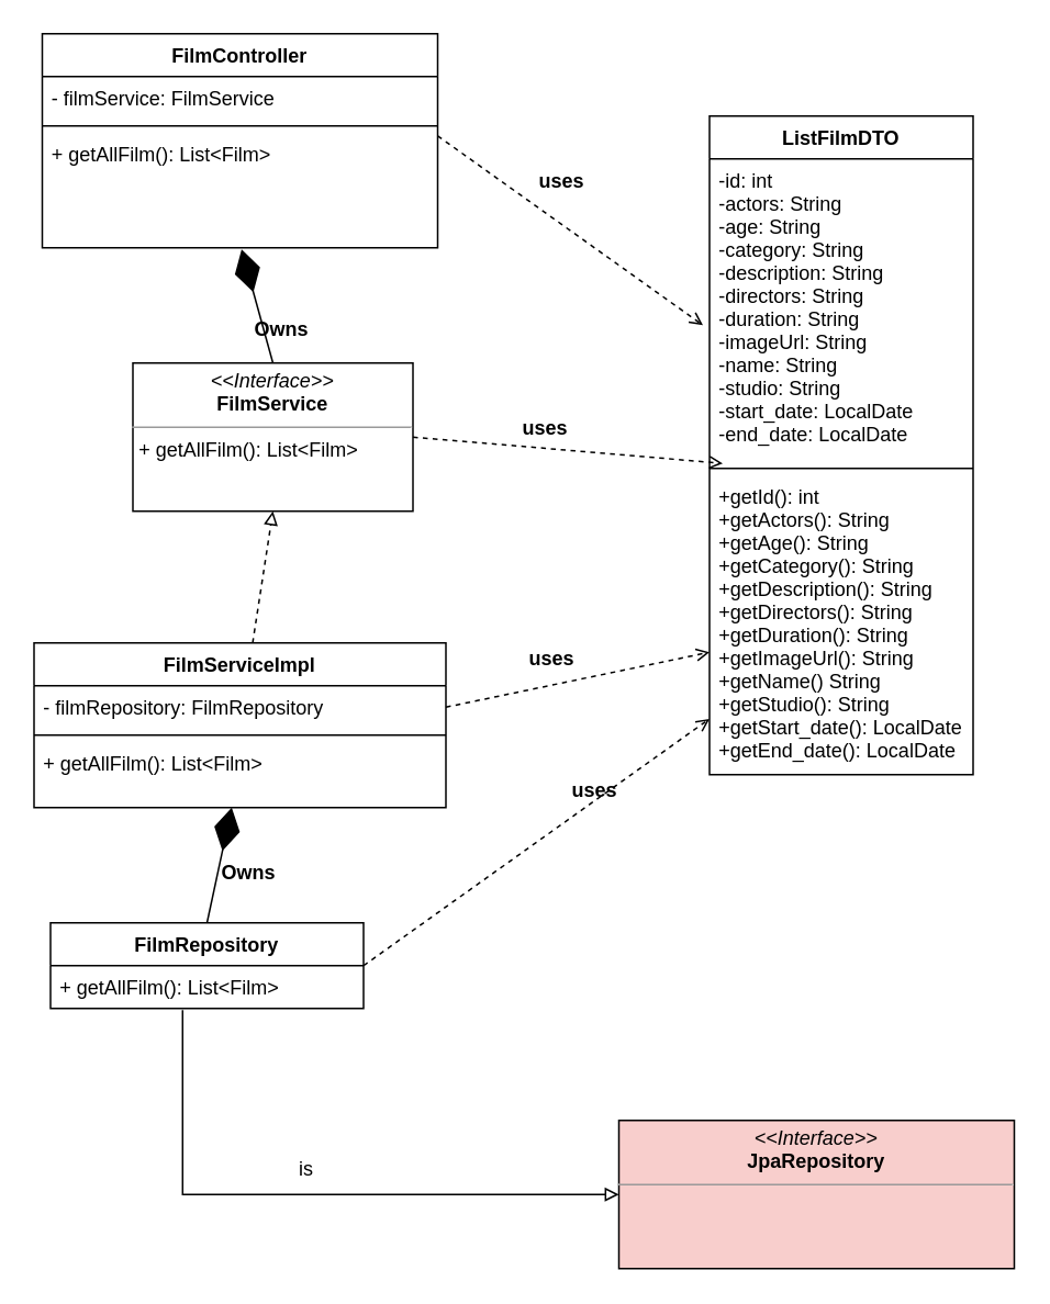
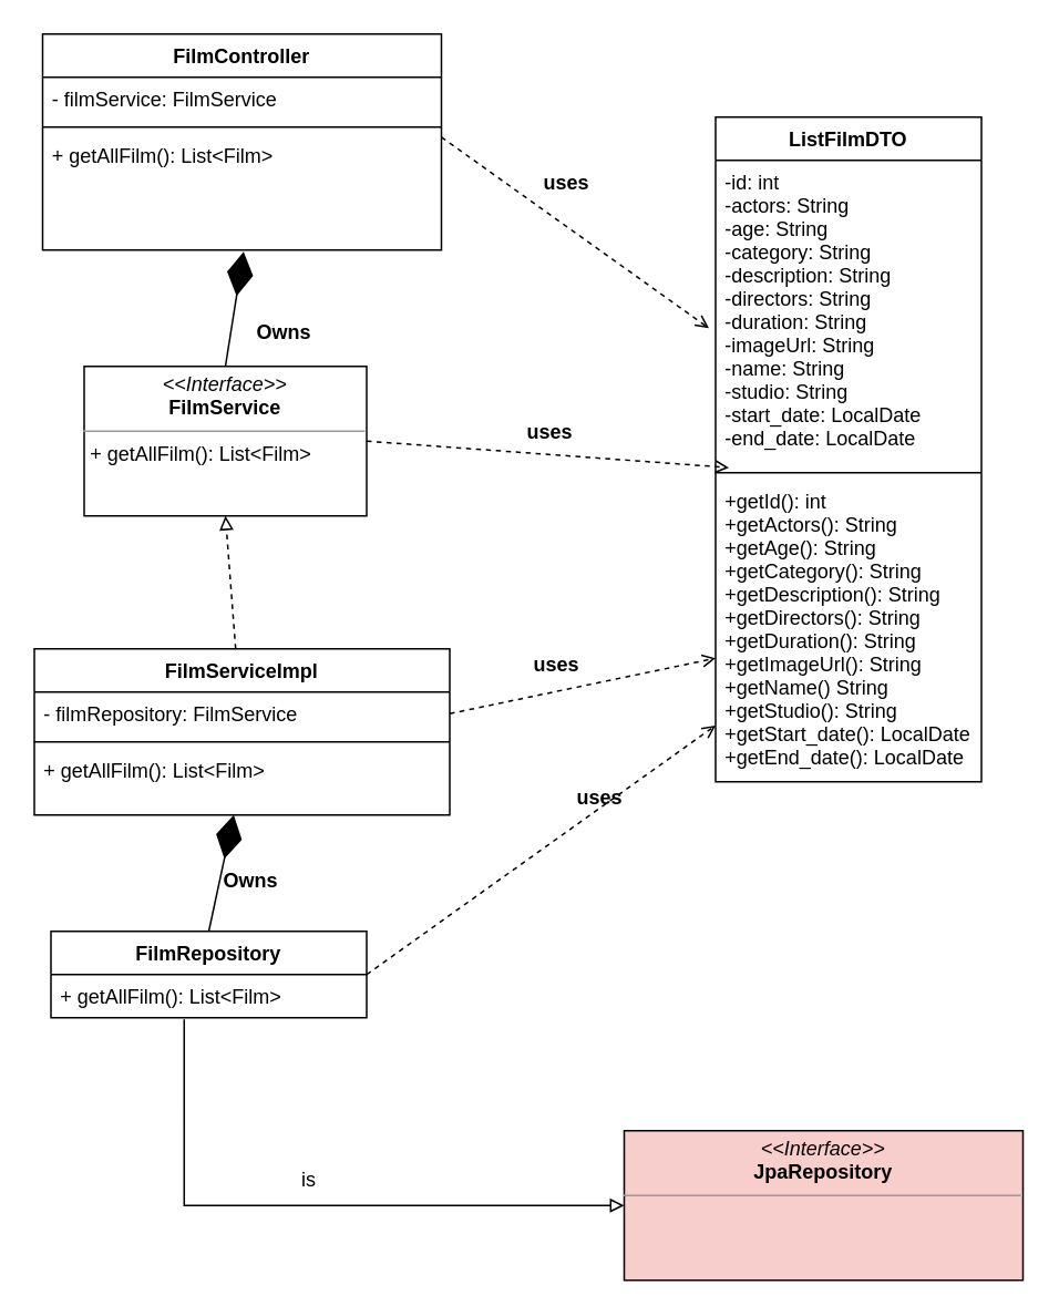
- <mxCell id="12" value="&lt;p style=&quot;margin: 0px ; margin-top: 4px ; text-align: center&quot;&gt;&lt;i&gt;&amp;lt;&amp;lt;Interface&amp;gt;&amp;gt;&lt;/i&gt;&lt;br&gt;&lt;b&gt;FilmService&lt;/b&gt;&lt;/p&gt;&lt;hr size=&quot;1&quot;&gt;&lt;p style=&quot;margin: 0px ; margin-left: 4px&quot;&gt;+ getAllFilm(): List&amp;lt;Film&amp;gt;&lt;br&gt;&lt;/p&gt;" style="verticalAlign=top;align=left;overflow=fill;fontSize=12;fontFamily=Helvetica;html=1;" vertex="1" parent="1"><mxGeometry x="80" y="220" width="170" height="90" as="geometry" /></mxCell>
+ <mxCell id="12" value="&lt;p style=&quot;margin: 0px ; margin-top: 4px ; text-align: center&quot;&gt;&lt;i&gt;&amp;lt;&amp;lt;Interface&amp;gt;&amp;gt;&lt;/i&gt;&lt;br&gt;&lt;b&gt;FilmService&lt;/b&gt;&lt;/p&gt;&lt;hr size=&quot;1&quot;&gt;&lt;p style=&quot;margin: 0px ; margin-left: 4px&quot;&gt;+ getAllFilm(): List&amp;lt;Film&amp;gt;&lt;br&gt;&lt;/p&gt;" style="verticalAlign=top;align=left;overflow=fill;fontSize=12;fontFamily=Helvetica;html=1;" vertex="1" parent="1"><mxGeometry x="50" y="220" width="170" height="90" as="geometry" /></mxCell>
- <mxCell id="3" value="- filmRepository: FilmRepository" style="text;strokeColor=none;fillColor=none;align=left;verticalAlign=top;spacingLeft=4;spacingRight=4;overflow=hidden;rotatable=0;points=[[0,0.5],[1,0.5]];portConstraint=eastwest;" vertex="1" parent="2"><mxGeometry y="26" width="250" height="26" as="geometry" /></mxCell>
+ <mxCell id="3" value="- filmRepository: FilmService" style="text;strokeColor=none;fillColor=none;align=left;verticalAlign=top;spacingLeft=4;spacingRight=4;overflow=hidden;rotatable=0;points=[[0,0.5],[1,0.5]];portConstraint=eastwest;" vertex="1" parent="2"><mxGeometry y="26" width="250" height="26" as="geometry" /></mxCell>
